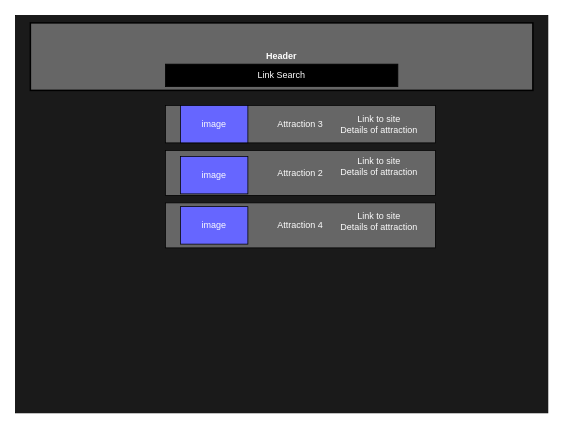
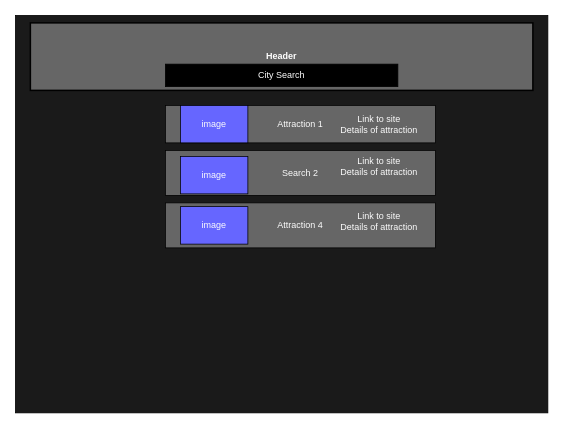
- <mxCell id="10" value="&lt;font color=&quot;#ffffff&quot;&gt;Link Search&lt;/font&gt;" style="rounded=0;whiteSpace=wrap;html=1;fillColor=#000000;" parent="1" vertex="1"><mxGeometry x="220" y="85" width="310" height="30" as="geometry" /></mxCell>
+ <mxCell id="10" value="&lt;font color=&quot;#ffffff&quot;&gt;City Search&lt;/font&gt;" style="rounded=0;whiteSpace=wrap;html=1;fillColor=#000000;" parent="1" vertex="1"><mxGeometry x="220" y="85" width="310" height="30" as="geometry" /></mxCell>
- <mxCell id="4" value="Attraction 3" style="rounded=0;whiteSpace=wrap;html=1;fontColor=#FCFCFC;fillColor=#666666;" parent="1" vertex="1"><mxGeometry x="220" y="140" width="360" height="50" as="geometry" /></mxCell>
+ <mxCell id="4" value="Attraction 1" style="rounded=0;whiteSpace=wrap;html=1;fontColor=#FCFCFC;fillColor=#666666;" parent="1" vertex="1"><mxGeometry x="220" y="140" width="360" height="50" as="geometry" /></mxCell>
- <mxCell id="5" value="&lt;span&gt;Attraction 2&lt;/span&gt;" style="rounded=0;whiteSpace=wrap;html=1;fontColor=#FCFCFC;fillColor=#666666;" parent="1" vertex="1"><mxGeometry x="220" y="200" width="360" height="60" as="geometry" /></mxCell>
+ <mxCell id="5" value="&lt;span&gt;Search 2&lt;/span&gt;" style="rounded=0;whiteSpace=wrap;html=1;fontColor=#FCFCFC;fillColor=#666666;" parent="1" vertex="1"><mxGeometry x="220" y="200" width="360" height="60" as="geometry" /></mxCell>
